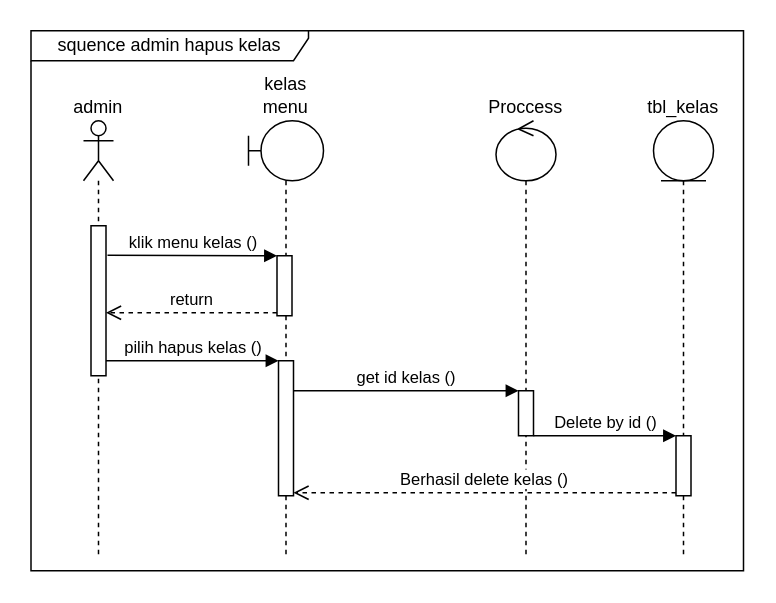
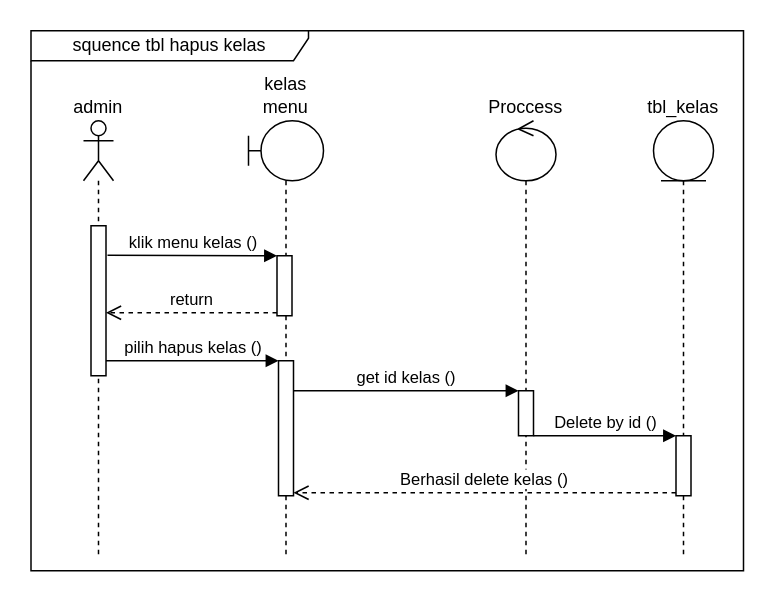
- <mxCell id="17" value="squence admin hapus kelas" style="shape=umlFrame;whiteSpace=wrap;html=1;width=185;height=20;" parent="1" vertex="1"><mxGeometry x="20" y="20" width="475" height="360" as="geometry" /></mxCell>
+ <mxCell id="17" value="squence tbl hapus kelas" style="shape=umlFrame;whiteSpace=wrap;html=1;width=185;height=20;" parent="1" vertex="1"><mxGeometry x="20" y="20" width="475" height="360" as="geometry" /></mxCell>
